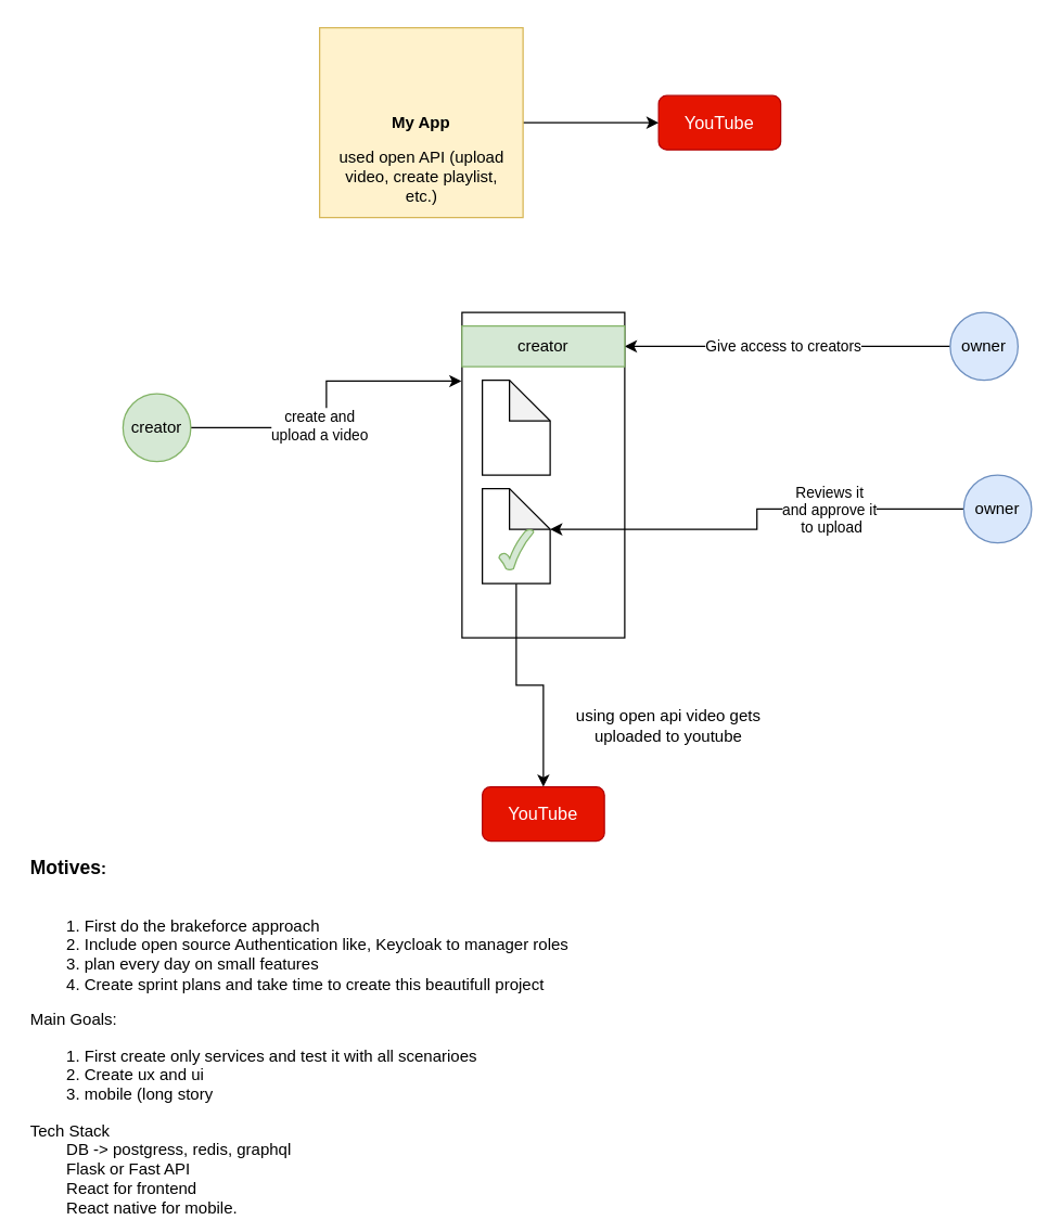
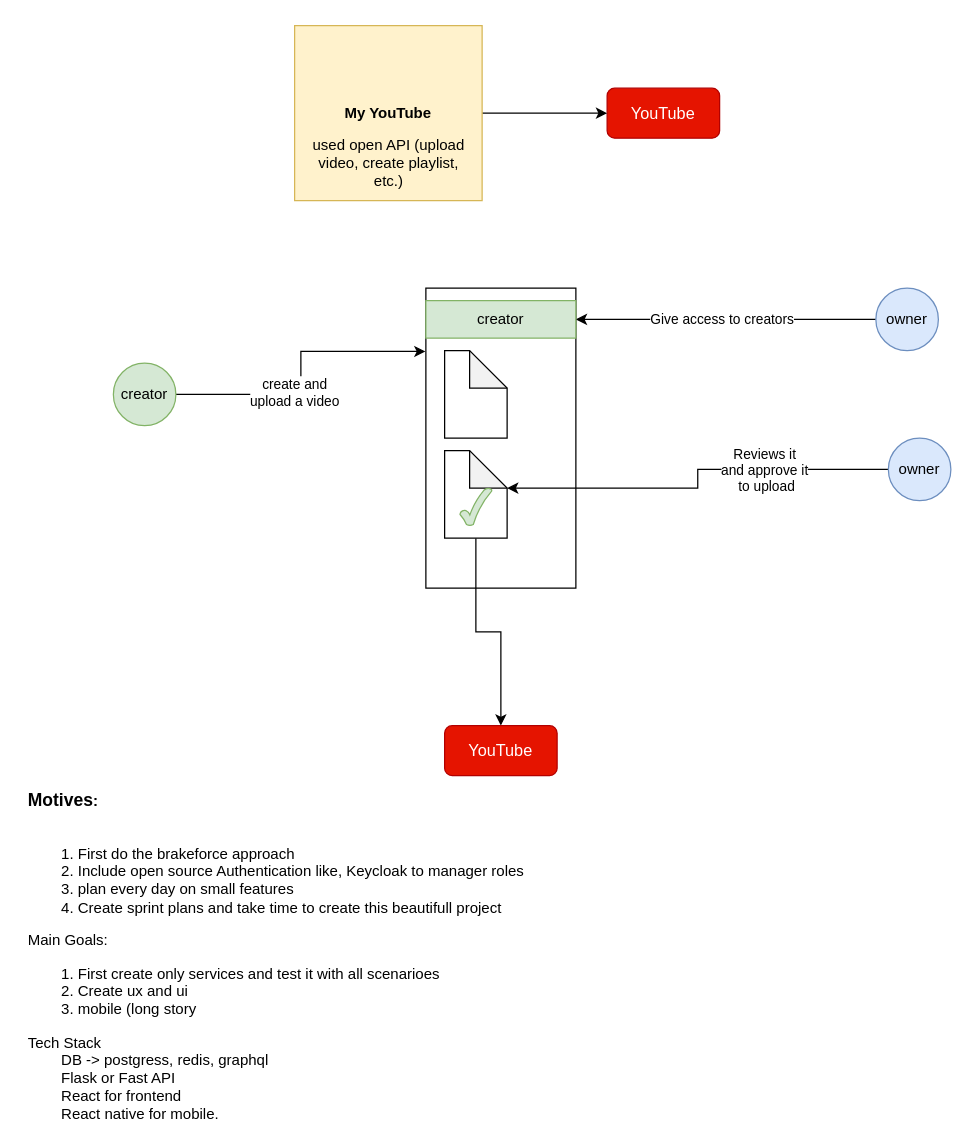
- <mxCell id="4" value="&lt;b&gt;My App&lt;/b&gt;" style="rounded=0;whiteSpace=wrap;html=1;fillColor=#fff2cc;strokeColor=#d6b656;" vertex="1" parent="1"><mxGeometry x="235" y="20" width="150" height="140" as="geometry" /></mxCell>
+ <mxCell id="4" value="&lt;b&gt;My YouTube&lt;/b&gt;" style="rounded=0;whiteSpace=wrap;html=1;fillColor=#fff2cc;strokeColor=#d6b656;" vertex="1" parent="1"><mxGeometry x="235" y="20" width="150" height="140" as="geometry" /></mxCell>
- <mxCell id="23" value="using open api video gets uploaded to youtube" style="text;html=1;strokeColor=none;fillColor=none;align=center;verticalAlign=middle;whiteSpace=wrap;rounded=0;" vertex="1" parent="1"><mxGeometry x="420" y="510" width="145" height="50" as="geometry" /></mxCell>
